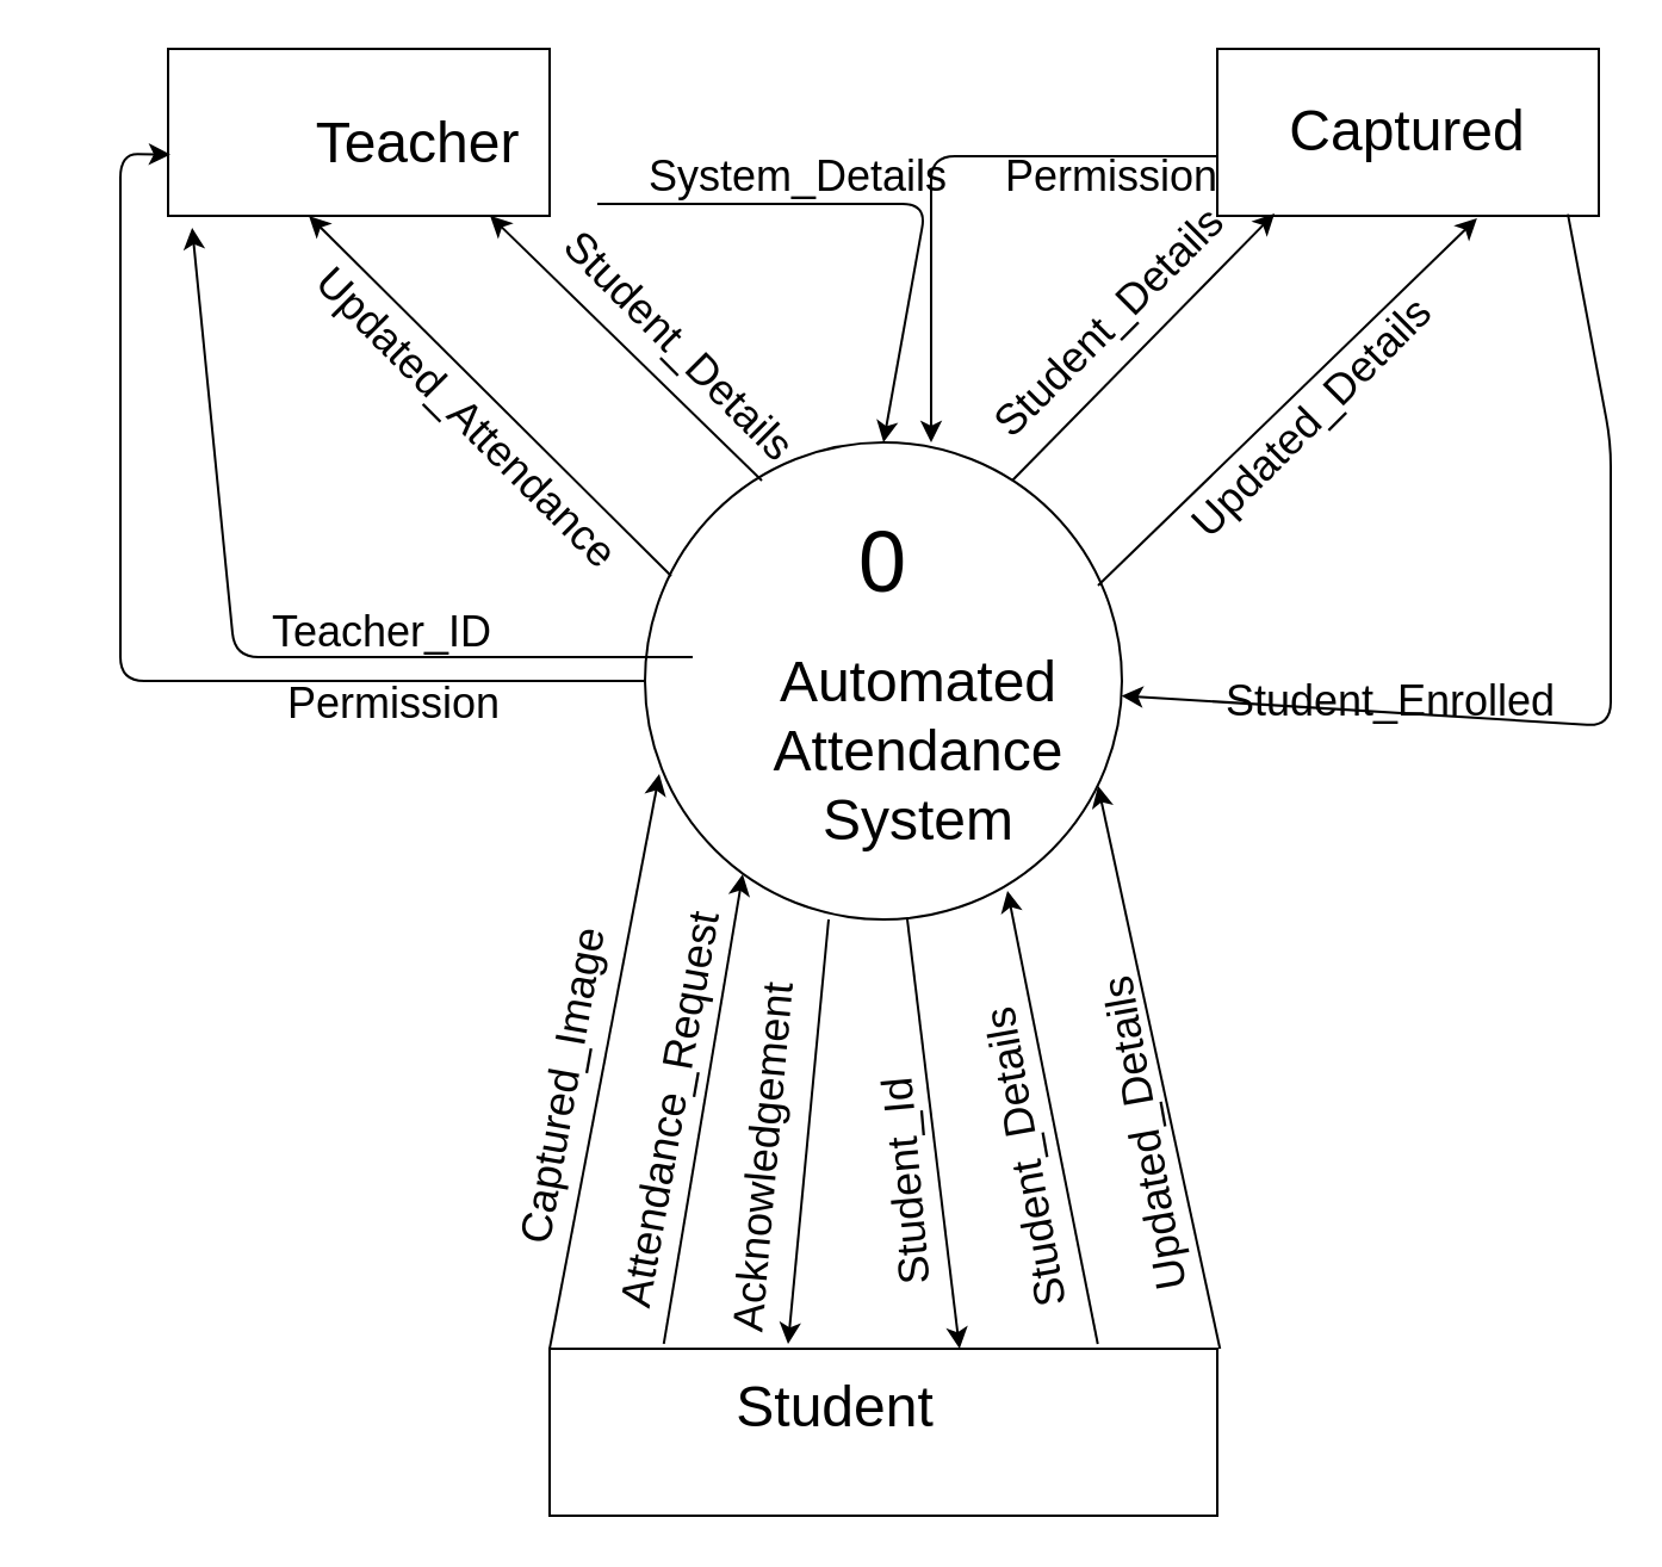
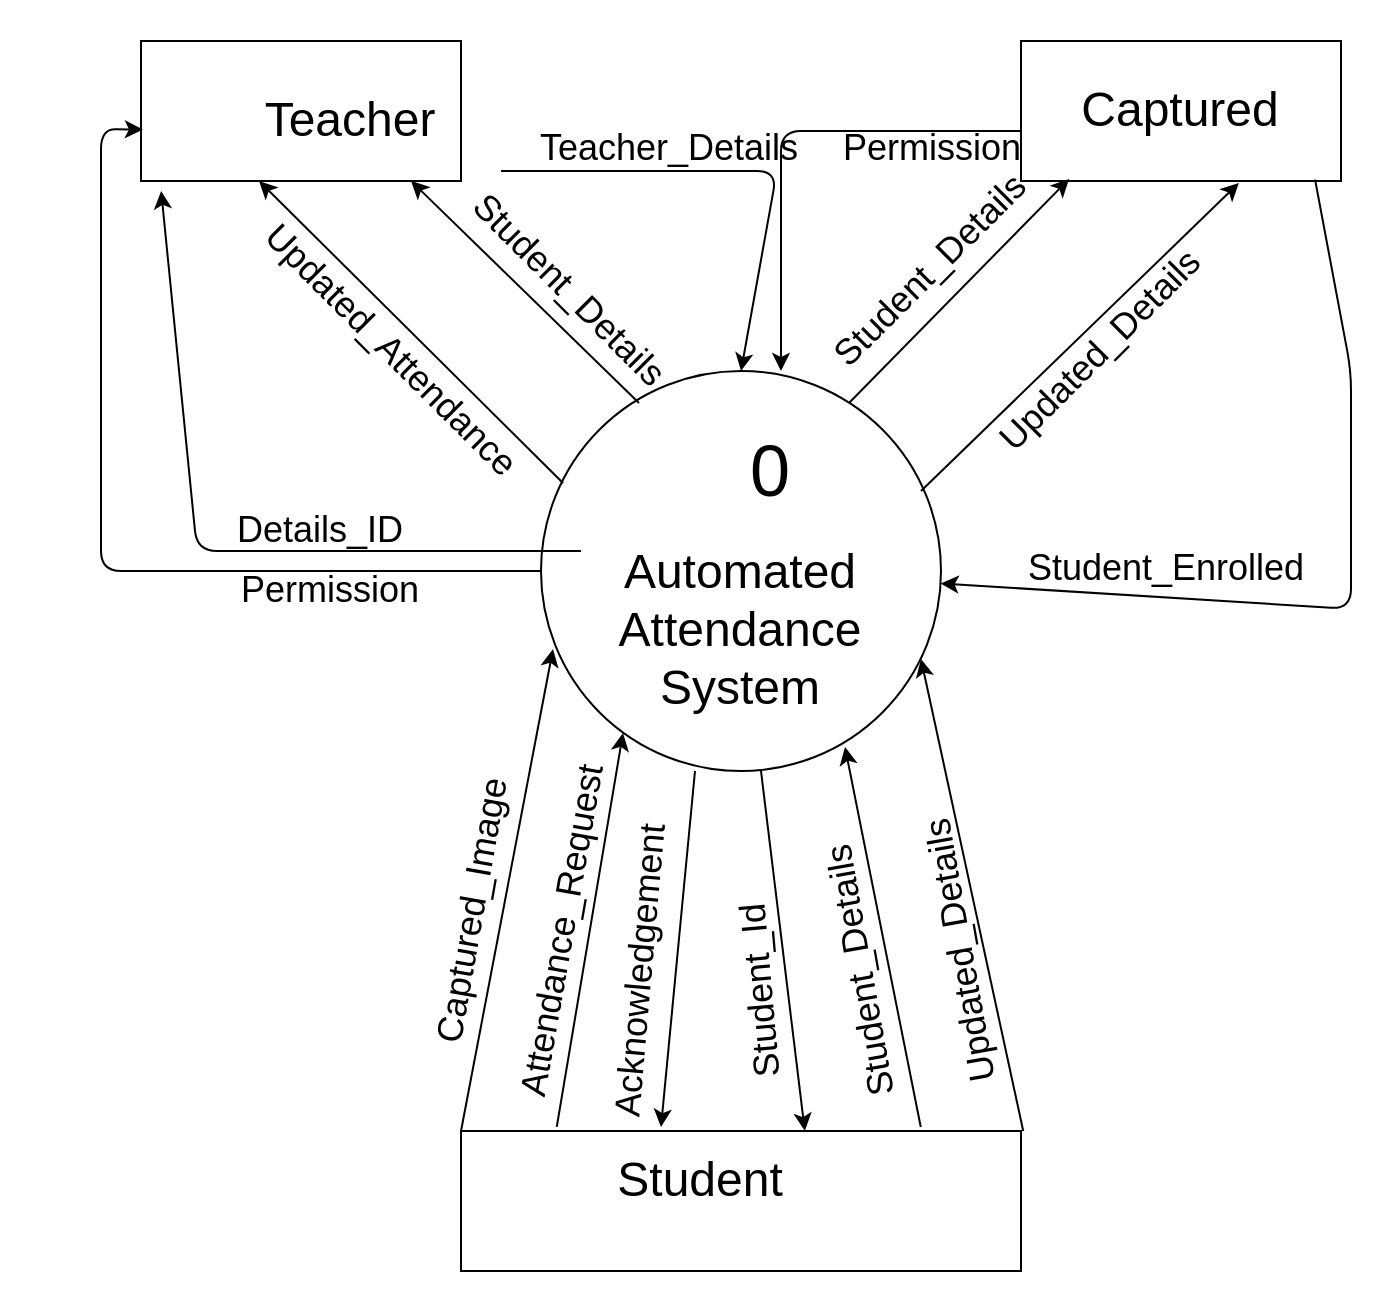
- <mxCell id="40" value="&lt;font style=&quot;font-size: 18px&quot;&gt;System_Details&lt;/font&gt;" style="text;html=1;strokeColor=none;fillColor=none;align=center;verticalAlign=middle;whiteSpace=wrap;rounded=0;" vertex="1" parent="1"><mxGeometry x="240.5" y="64" width="187" height="20" as="geometry" /></mxCell>
+ <mxCell id="40" value="&lt;font style=&quot;font-size: 18px&quot;&gt;Teacher_Details&lt;/font&gt;" style="text;html=1;strokeColor=none;fillColor=none;align=center;verticalAlign=middle;whiteSpace=wrap;rounded=0;" vertex="1" parent="1"><mxGeometry x="240.5" y="64" width="187" height="20" as="geometry" /></mxCell>
- <mxCell id="36" value="&lt;font style=&quot;font-size: 36px&quot;&gt;0&lt;/font&gt;" style="text;html=1;strokeColor=none;fillColor=none;align=center;verticalAlign=middle;whiteSpace=wrap;rounded=0;" vertex="1" parent="1"><mxGeometry x="350" y="225" width="40" height="20" as="geometry" /></mxCell>
+ <mxCell id="36" value="&lt;font style=&quot;font-size: 36px&quot;&gt;0&lt;/font&gt;" style="text;html=1;strokeColor=none;fillColor=none;align=center;verticalAlign=middle;whiteSpace=wrap;rounded=0;" vertex="1" parent="1"><mxGeometry x="365" y="225" width="40" height="20" as="geometry" /></mxCell>
- <mxCell id="33" value="&lt;font style=&quot;font-size: 18px&quot;&gt;Teacher_ID&lt;/font&gt;" style="text;html=1;strokeColor=none;fillColor=none;align=center;verticalAlign=middle;whiteSpace=wrap;rounded=0;" vertex="1" parent="1"><mxGeometry x="90" y="255" width="140" height="20" as="geometry" /></mxCell>
+ <mxCell id="33" value="&lt;font style=&quot;font-size: 18px&quot;&gt;Details_ID&lt;/font&gt;" style="text;html=1;strokeColor=none;fillColor=none;align=center;verticalAlign=middle;whiteSpace=wrap;rounded=0;" vertex="1" parent="1"><mxGeometry x="90" y="255" width="140" height="20" as="geometry" /></mxCell>
- <mxCell id="32" value="&lt;font style=&quot;font-size: 18px&quot;&gt;Student_Enrolled&lt;br&gt;&lt;/font&gt;" style="text;html=1;strokeColor=none;fillColor=none;align=center;verticalAlign=middle;whiteSpace=wrap;rounded=0;" vertex="1" parent="1"><mxGeometry x="508" y="284" width="150" height="20" as="geometry" /></mxCell>
+ <mxCell id="32" value="&lt;font style=&quot;font-size: 18px&quot;&gt;Student_Enrolled&lt;br&gt;&lt;/font&gt;" style="text;html=1;strokeColor=none;fillColor=none;align=center;verticalAlign=middle;whiteSpace=wrap;rounded=0;" vertex="1" parent="1"><mxGeometry x="508" y="274" width="150" height="20" as="geometry" /></mxCell>
- <mxCell id="35" value="&lt;font style=&quot;font-size: 24px&quot;&gt;Automated&lt;br&gt;Attendance&lt;br&gt;System&lt;/font&gt;" style="text;html=1;strokeColor=none;fillColor=none;align=center;verticalAlign=middle;whiteSpace=wrap;rounded=0;" vertex="1" parent="1"><mxGeometry x="322" y="265" width="126" height="100" as="geometry" /></mxCell>
+ <mxCell id="35" value="&lt;font style=&quot;font-size: 24px&quot;&gt;Automated&lt;br&gt;Attendance&lt;br&gt;System&lt;/font&gt;" style="text;html=1;strokeColor=none;fillColor=none;align=center;verticalAlign=middle;whiteSpace=wrap;rounded=0;" vertex="1" parent="1"><mxGeometry x="307" y="265" width="126" height="100" as="geometry" /></mxCell>
